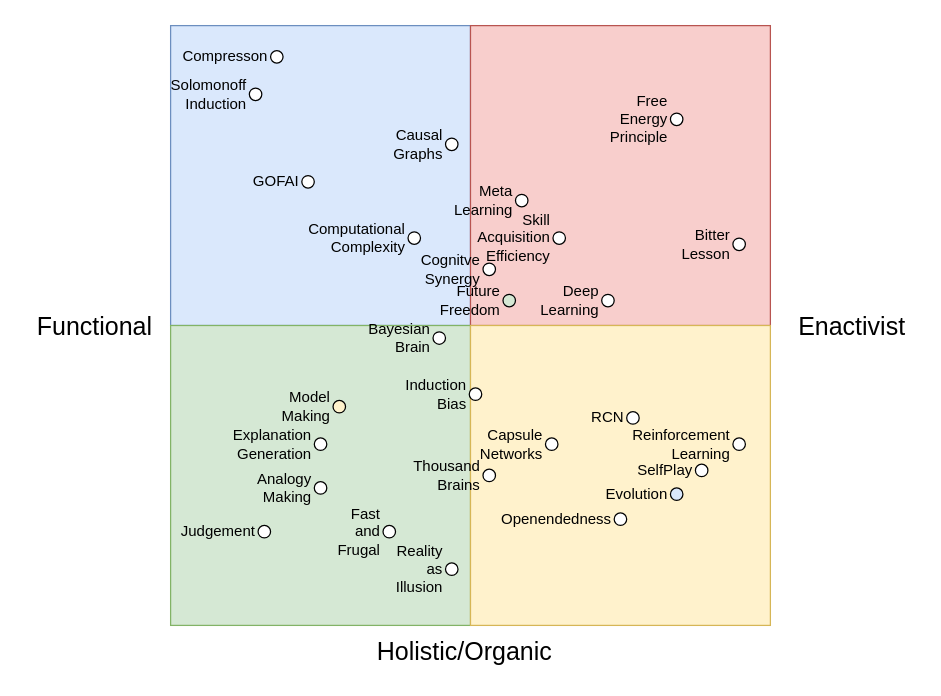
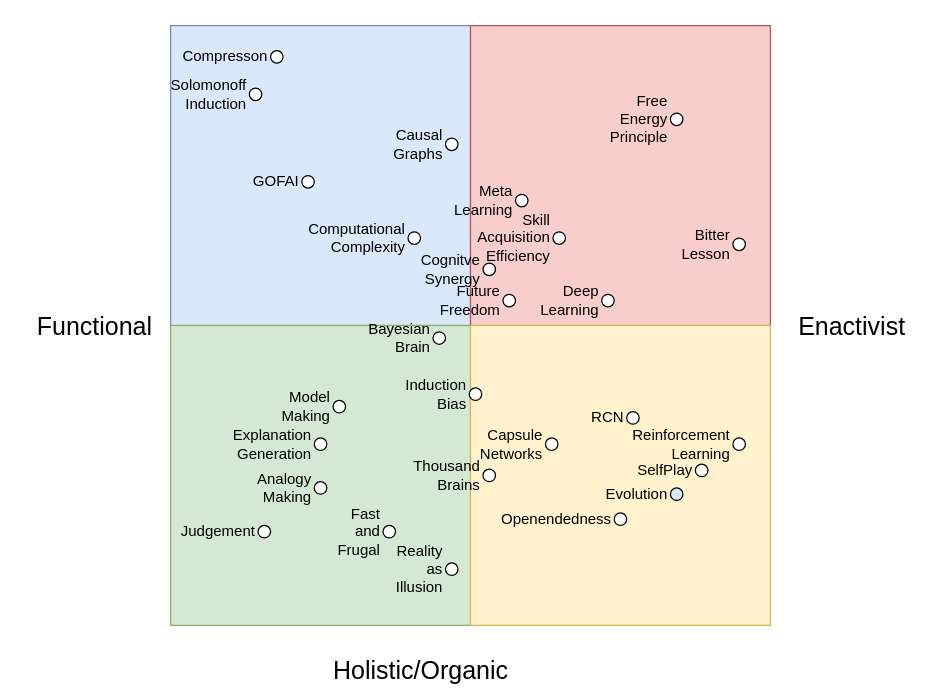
- <mxCell id="34" value="Future Freedom" style="ellipse;whiteSpace=wrap;html=1;aspect=fixed;fontSize=12;labelPosition=left;verticalLabelPosition=middle;align=right;verticalAlign=middle;fillColor=#d5e8d4;" vertex="1" parent="1"><mxGeometry x="402" y="235" width="10" height="10" as="geometry" /></mxCell>
+ <mxCell id="34" value="Future Freedom" style="ellipse;whiteSpace=wrap;html=1;aspect=fixed;fontSize=12;labelPosition=left;verticalLabelPosition=middle;align=right;verticalAlign=middle;" vertex="1" parent="1"><mxGeometry x="402" y="235" width="10" height="10" as="geometry" /></mxCell>
- <mxCell id="9" value="Model Making" style="ellipse;whiteSpace=wrap;html=1;aspect=fixed;fontSize=12;labelPosition=left;verticalLabelPosition=middle;align=right;verticalAlign=middle;fillColor=#fff2cc;" parent="1" vertex="1"><mxGeometry x="266" y="320" width="10" height="10" as="geometry" /></mxCell>
+ <mxCell id="9" value="Model Making" style="ellipse;whiteSpace=wrap;html=1;aspect=fixed;fontSize=12;labelPosition=left;verticalLabelPosition=middle;align=right;verticalAlign=middle;" parent="1" vertex="1"><mxGeometry x="266" y="320" width="10" height="10" as="geometry" /></mxCell>
- <mxCell id="6" value="Holistic/Organic" style="text;html=1;align=center;verticalAlign=middle;resizable=0;points=[];autosize=1;fontSize=20;" parent="1" vertex="1"><mxGeometry x="291" y="505" width="160" height="30" as="geometry" /></mxCell>
+ <mxCell id="6" value="Holistic/Organic" style="text;html=1;align=center;verticalAlign=middle;resizable=0;points=[];autosize=1;fontSize=20;" parent="1" vertex="1"><mxGeometry x="256" y="520" width="160" height="30" as="geometry" /></mxCell>
